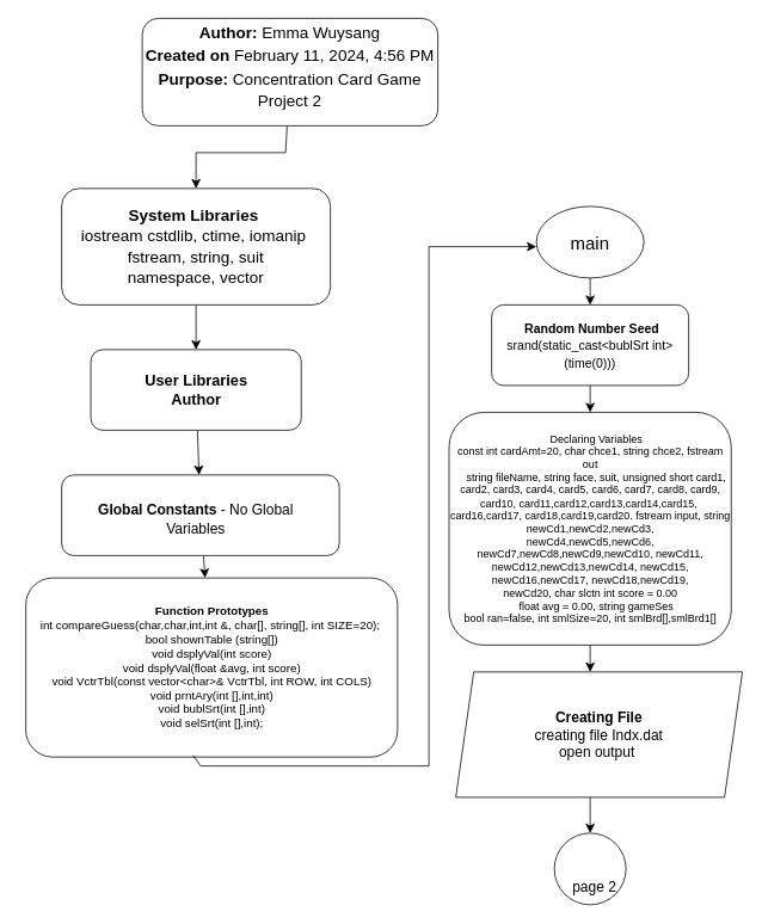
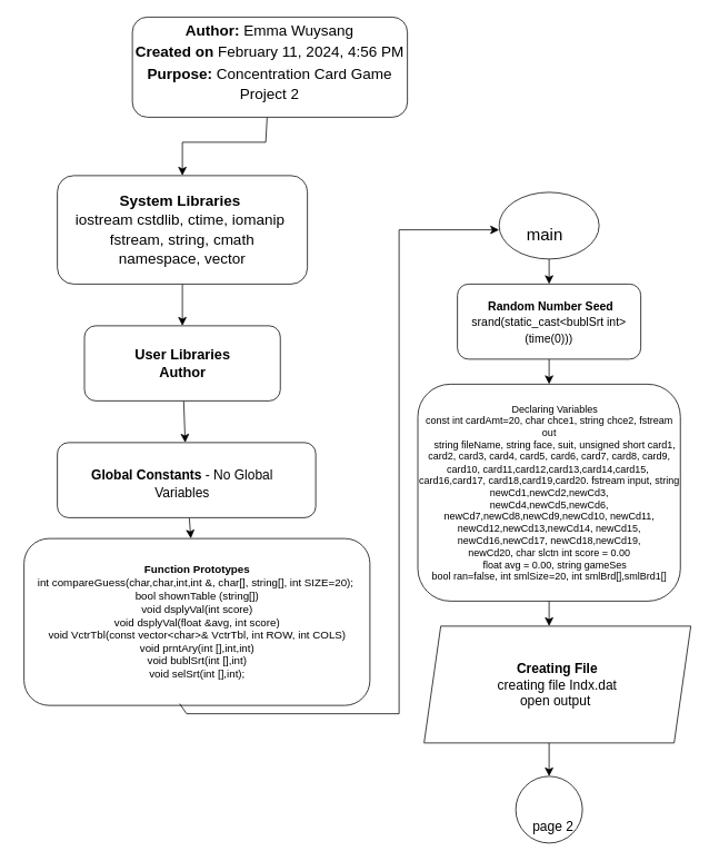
- <mxCell id="20" value="main" style="text;html=1;strokeColor=none;fillColor=none;align=center;verticalAlign=middle;whiteSpace=wrap;rounded=0;fontSize=20;fontFamily=Helvetica;fontColor=default;strokeWidth=3;" parent="1" vertex="1"><mxGeometry x="618" y="252.5" width="80" height="35" as="geometry" /></mxCell>
+ <mxCell id="20" value="main" style="text;html=1;strokeColor=none;fillColor=none;align=center;verticalAlign=middle;whiteSpace=wrap;rounded=0;fontSize=20;fontFamily=Helvetica;fontColor=default;strokeWidth=3;" parent="1" vertex="1"><mxGeometry x="613" y="262.5" width="80" height="35" as="geometry" /></mxCell>
- <mxCell id="12" value="&lt;p style=&quot;line-height: 30%; font-size: 18px;&quot;&gt;&lt;b style=&quot;&quot;&gt;&lt;font style=&quot;font-size: 18px;&quot;&gt;System Libraries&amp;nbsp;&lt;/font&gt;&lt;/b&gt;&lt;/p&gt;&lt;p style=&quot;line-height: 30%; font-size: 18px;&quot;&gt;iostream&amp;nbsp;&lt;span style=&quot;background-color: initial;&quot;&gt;cstdlib,&amp;nbsp;&lt;/span&gt;&lt;span style=&quot;background-color: initial;&quot;&gt;ctime,&amp;nbsp;&lt;/span&gt;&lt;span style=&quot;background-color: initial;&quot;&gt;iomanip&amp;nbsp;&lt;/span&gt;&lt;/p&gt;&lt;p style=&quot;line-height: 30%; font-size: 18px;&quot;&gt;fstream,&amp;nbsp;&lt;span style=&quot;background-color: initial;&quot;&gt;string,&amp;nbsp;&lt;/span&gt;&lt;span style=&quot;background-color: initial;&quot;&gt;suit&lt;/span&gt;&lt;/p&gt;&lt;p style=&quot;line-height: 30%; font-size: 18px;&quot;&gt;namespace, vector&lt;/p&gt;" style="text;html=1;strokeColor=none;fillColor=none;align=center;verticalAlign=middle;whiteSpace=wrap;rounded=0;" parent="1" vertex="1"><mxGeometry x="53" y="225" width="330" height="100" as="geometry" /></mxCell>
+ <mxCell id="12" value="&lt;p style=&quot;line-height: 30%; font-size: 18px;&quot;&gt;&lt;b style=&quot;&quot;&gt;&lt;font style=&quot;font-size: 18px;&quot;&gt;System Libraries&amp;nbsp;&lt;/font&gt;&lt;/b&gt;&lt;/p&gt;&lt;p style=&quot;line-height: 30%; font-size: 18px;&quot;&gt;iostream&amp;nbsp;&lt;span style=&quot;background-color: initial;&quot;&gt;cstdlib,&amp;nbsp;&lt;/span&gt;&lt;span style=&quot;background-color: initial;&quot;&gt;ctime,&amp;nbsp;&lt;/span&gt;&lt;span style=&quot;background-color: initial;&quot;&gt;iomanip&amp;nbsp;&lt;/span&gt;&lt;/p&gt;&lt;p style=&quot;line-height: 30%; font-size: 18px;&quot;&gt;fstream,&amp;nbsp;&lt;span style=&quot;background-color: initial;&quot;&gt;string,&amp;nbsp;&lt;/span&gt;&lt;span style=&quot;background-color: initial;&quot;&gt;cmath&lt;/span&gt;&lt;/p&gt;&lt;p style=&quot;line-height: 30%; font-size: 18px;&quot;&gt;namespace, vector&lt;/p&gt;" style="text;html=1;strokeColor=none;fillColor=none;align=center;verticalAlign=middle;whiteSpace=wrap;rounded=0;" parent="1" vertex="1"><mxGeometry x="53" y="225" width="330" height="100" as="geometry" /></mxCell>
